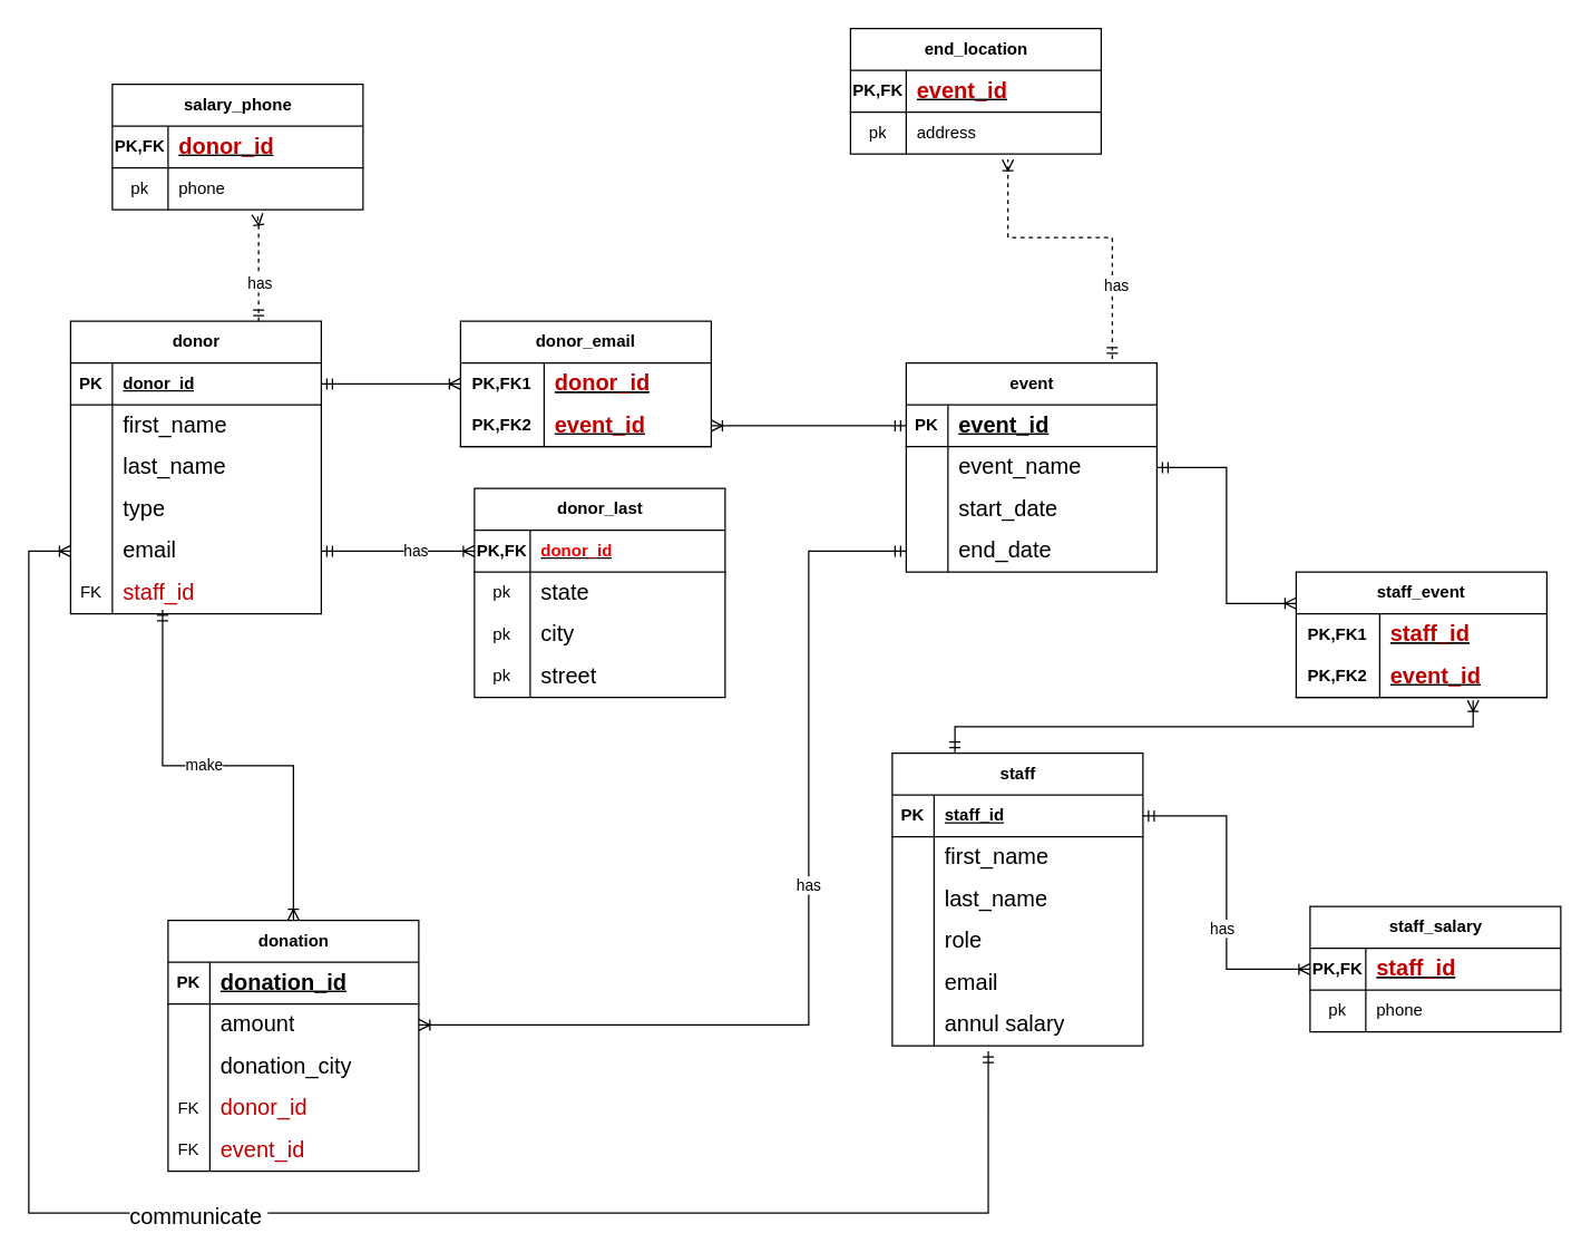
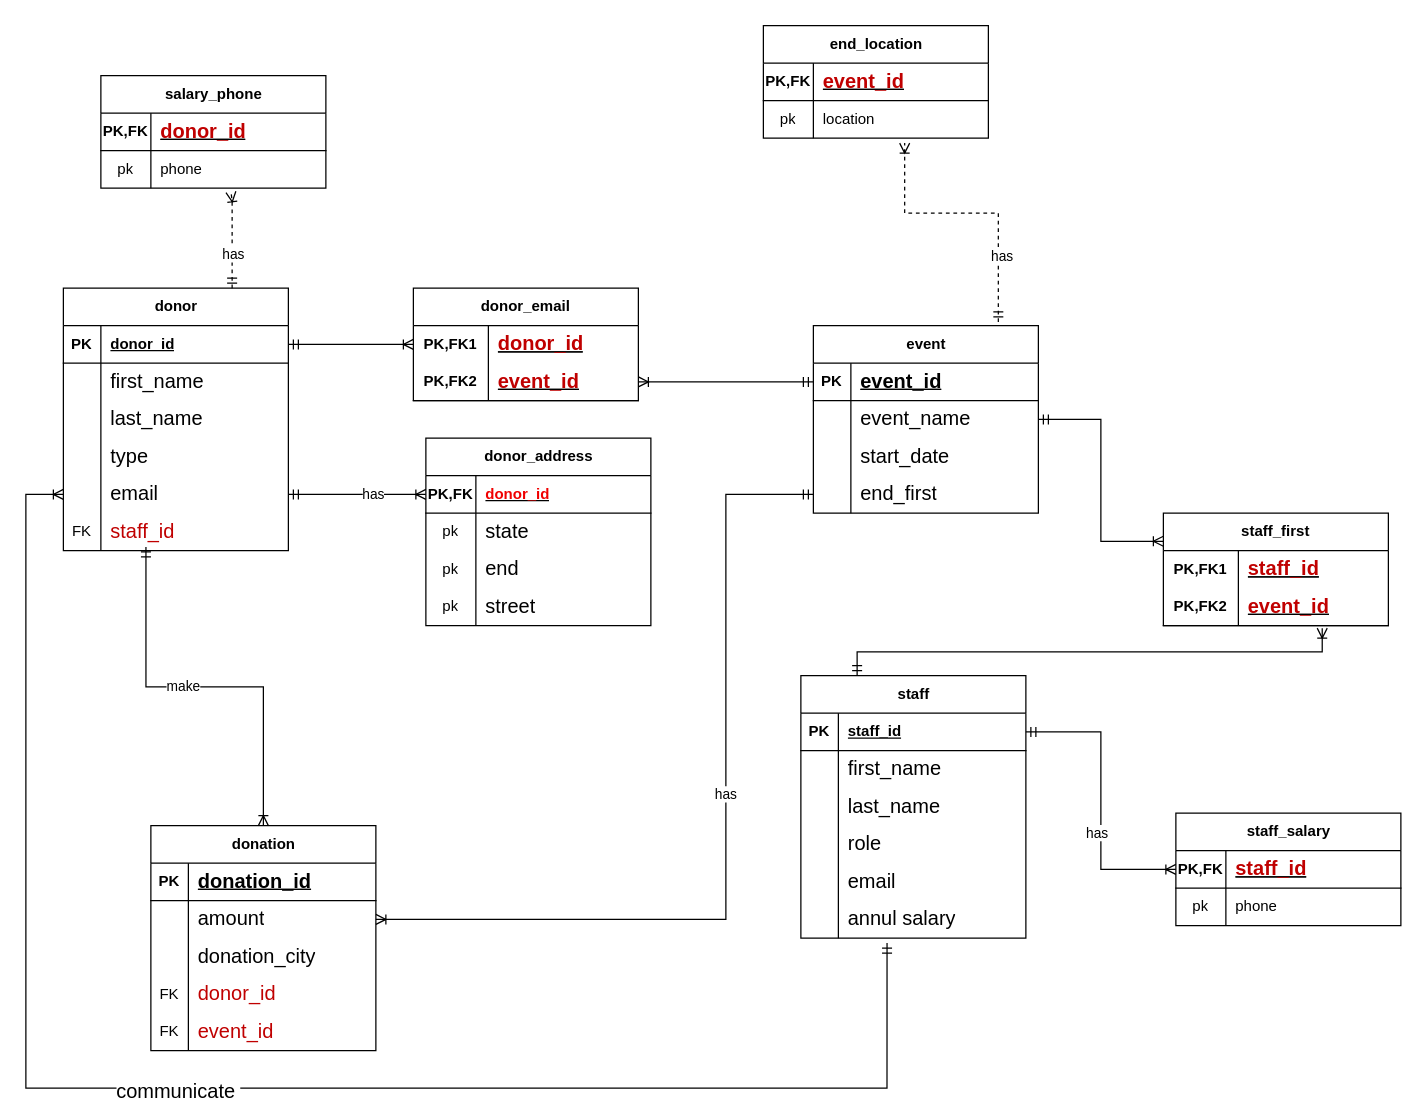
- <mxCell id="74" value="address" style="shape=partialRectangle;connectable=0;fillColor=none;top=0;left=0;bottom=0;right=0;align=left;spacingLeft=6;overflow=hidden;whiteSpace=wrap;html=1;" parent="72" vertex="1"><mxGeometry x="40" width="140" height="30" as="geometry"><mxRectangle width="140" height="30" as="alternateBounds" /></mxGeometry></mxCell>
+ <mxCell id="74" value="location" style="shape=partialRectangle;connectable=0;fillColor=none;top=0;left=0;bottom=0;right=0;align=left;spacingLeft=6;overflow=hidden;whiteSpace=wrap;html=1;" parent="72" vertex="1"><mxGeometry x="40" width="140" height="30" as="geometry"><mxRectangle width="140" height="30" as="alternateBounds" /></mxGeometry></mxCell>
- <mxCell id="105" value="donor_last" style="shape=table;startSize=30;container=1;collapsible=1;childLayout=tableLayout;fixedRows=1;rowLines=0;fontStyle=1;align=center;resizeLast=1;html=1;" parent="1" vertex="1"><mxGeometry x="340" y="350" width="180" height="150" as="geometry" /></mxCell>
+ <mxCell id="105" value="donor_address" style="shape=table;startSize=30;container=1;collapsible=1;childLayout=tableLayout;fixedRows=1;rowLines=0;fontStyle=1;align=center;resizeLast=1;html=1;" parent="1" vertex="1"><mxGeometry x="340" y="350" width="180" height="150" as="geometry" /></mxCell>
- <mxCell id="33" value="&lt;span style=&quot;font-size:12.0pt;line-height:115%;&lt;br/&gt;font-family:&amp;quot;Times New Roman&amp;quot;,serif;mso-ascii-theme-font:major-bidi;mso-fareast-font-family:&lt;br/&gt;Aptos;mso-fareast-theme-font:minor-latin;mso-hansi-theme-font:major-bidi;&lt;br/&gt;mso-bidi-theme-font:major-bidi;mso-ansi-language:EN-US;mso-fareast-language:&lt;br/&gt;EN-US;mso-bidi-language:AR-SA&quot;&gt;end_date&lt;/span&gt;" style="shape=partialRectangle;connectable=0;fillColor=none;top=0;left=0;bottom=0;right=0;align=left;spacingLeft=6;overflow=hidden;whiteSpace=wrap;html=1;" parent="31" vertex="1"><mxGeometry x="30" width="150" height="30" as="geometry"><mxRectangle width="150" height="30" as="alternateBounds" /></mxGeometry></mxCell>
+ <mxCell id="33" value="&lt;span style=&quot;font-size:12.0pt;line-height:115%;&lt;br/&gt;font-family:&amp;quot;Times New Roman&amp;quot;,serif;mso-ascii-theme-font:major-bidi;mso-fareast-font-family:&lt;br/&gt;Aptos;mso-fareast-theme-font:minor-latin;mso-hansi-theme-font:major-bidi;&lt;br/&gt;mso-bidi-theme-font:major-bidi;mso-ansi-language:EN-US;mso-fareast-language:&lt;br/&gt;EN-US;mso-bidi-language:AR-SA&quot;&gt;end_first&lt;/span&gt;" style="shape=partialRectangle;connectable=0;fillColor=none;top=0;left=0;bottom=0;right=0;align=left;spacingLeft=6;overflow=hidden;whiteSpace=wrap;html=1;" parent="31" vertex="1"><mxGeometry x="30" width="150" height="30" as="geometry"><mxRectangle width="150" height="30" as="alternateBounds" /></mxGeometry></mxCell>
- <mxCell id="118" value="staff_event" style="shape=table;startSize=30;container=1;collapsible=1;childLayout=tableLayout;fixedRows=1;rowLines=0;fontStyle=1;align=center;resizeLast=1;html=1;whiteSpace=wrap;" parent="1" vertex="1"><mxGeometry x="930" y="410" width="180" height="90" as="geometry" /></mxCell>
+ <mxCell id="118" value="staff_first" style="shape=table;startSize=30;container=1;collapsible=1;childLayout=tableLayout;fixedRows=1;rowLines=0;fontStyle=1;align=center;resizeLast=1;html=1;whiteSpace=wrap;" parent="1" vertex="1"><mxGeometry x="930" y="410" width="180" height="90" as="geometry" /></mxCell>
- <mxCell id="114" value="&lt;span style=&quot;font-size:12.0pt;line-height:115%;&lt;br/&gt;font-family:&amp;quot;Times New Roman&amp;quot;,serif;mso-ascii-theme-font:major-bidi;mso-fareast-font-family:&lt;br/&gt;Aptos;mso-fareast-theme-font:minor-latin;mso-hansi-theme-font:major-bidi;&lt;br/&gt;mso-bidi-theme-font:major-bidi;mso-ansi-language:EN-US;mso-fareast-language:&lt;br/&gt;EN-US;mso-bidi-language:AR-SA&quot;&gt;city&lt;/span&gt;" style="shape=partialRectangle;connectable=0;fillColor=none;top=0;left=0;bottom=0;right=0;align=left;spacingLeft=6;overflow=hidden;whiteSpace=wrap;html=1;" parent="112" vertex="1"><mxGeometry x="40" width="140" height="30" as="geometry"><mxRectangle width="140" height="30" as="alternateBounds" /></mxGeometry></mxCell>
+ <mxCell id="114" value="&lt;span style=&quot;font-size:12.0pt;line-height:115%;&lt;br/&gt;font-family:&amp;quot;Times New Roman&amp;quot;,serif;mso-ascii-theme-font:major-bidi;mso-fareast-font-family:&lt;br/&gt;Aptos;mso-fareast-theme-font:minor-latin;mso-hansi-theme-font:major-bidi;&lt;br/&gt;mso-bidi-theme-font:major-bidi;mso-ansi-language:EN-US;mso-fareast-language:&lt;br/&gt;EN-US;mso-bidi-language:AR-SA&quot;&gt;end&lt;/span&gt;" style="shape=partialRectangle;connectable=0;fillColor=none;top=0;left=0;bottom=0;right=0;align=left;spacingLeft=6;overflow=hidden;whiteSpace=wrap;html=1;" parent="112" vertex="1"><mxGeometry x="40" width="140" height="30" as="geometry"><mxRectangle width="140" height="30" as="alternateBounds" /></mxGeometry></mxCell>
